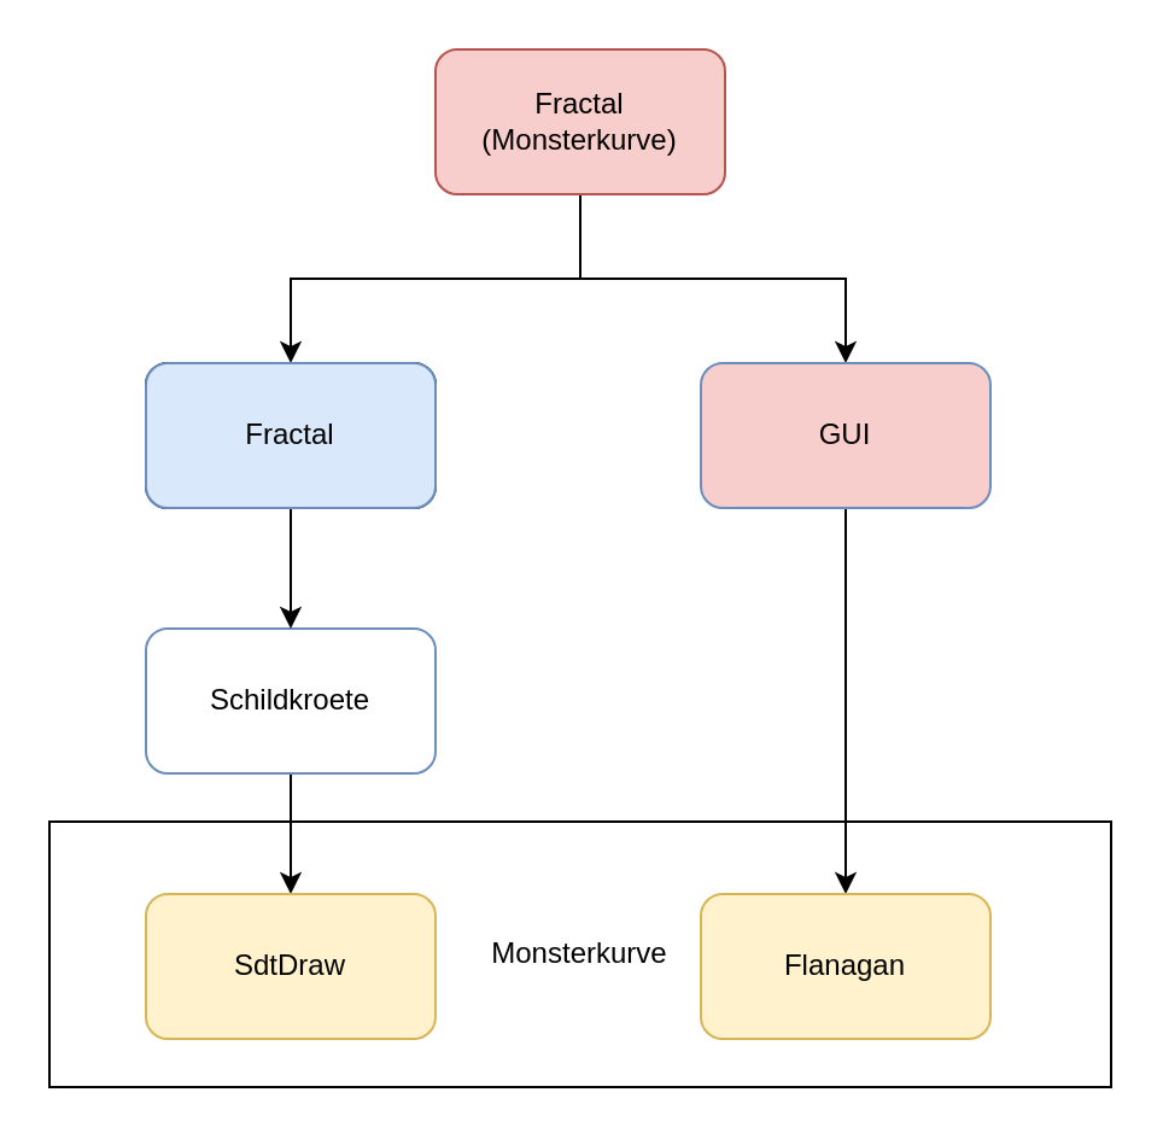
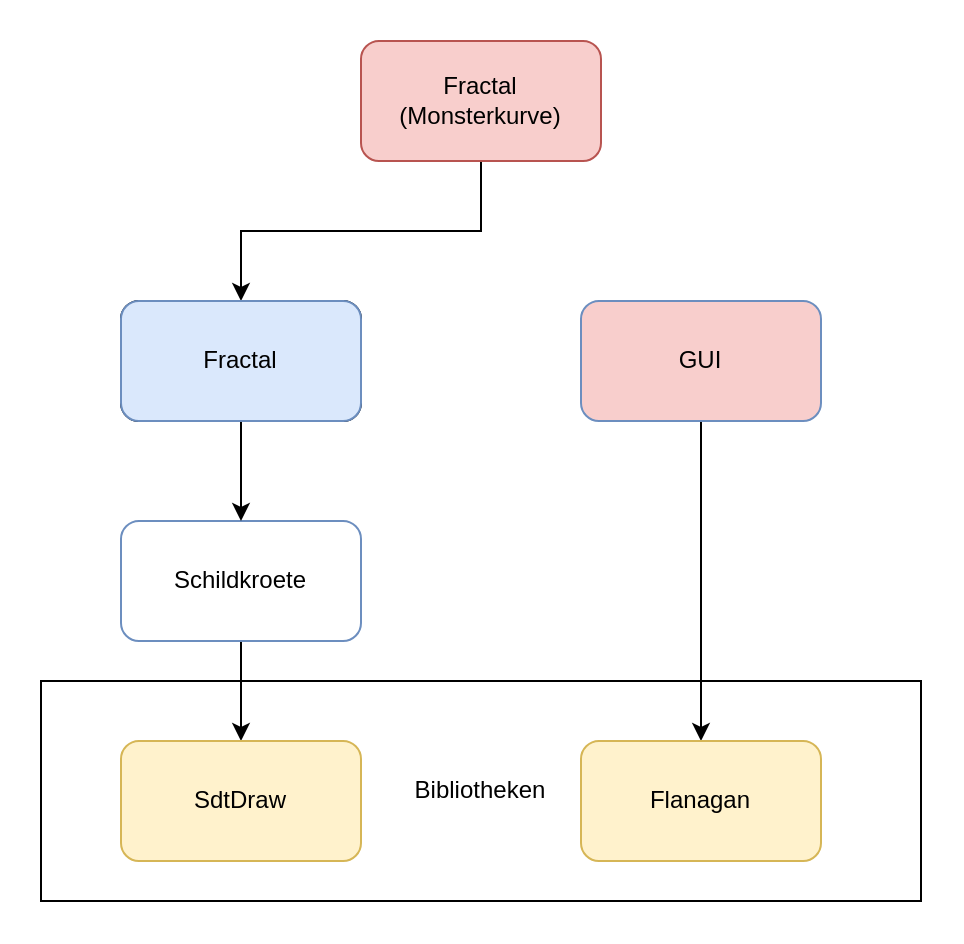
- <mxCell id="7" style="edgeStyle=orthogonalEdgeStyle;rounded=0;orthogonalLoop=1;jettySize=auto;html=1;" edge="1" parent="1" source="8" target="10"><mxGeometry relative="1" as="geometry" /></mxCell>
- <mxCell id="14" value="Monsterkurve" style="rounded=0;whiteSpace=wrap;html=1;glass=0;fillColor=#FFFFFF00;" vertex="1" parent="1"><mxGeometry x="20" y="340" width="440" height="110" as="geometry" /></mxCell>
+ <mxCell id="14" value="Bibliotheken" style="rounded=0;whiteSpace=wrap;html=1;glass=0;fillColor=#FFFFFF00;" vertex="1" parent="1"><mxGeometry x="20" y="340" width="440" height="110" as="geometry" /></mxCell>
